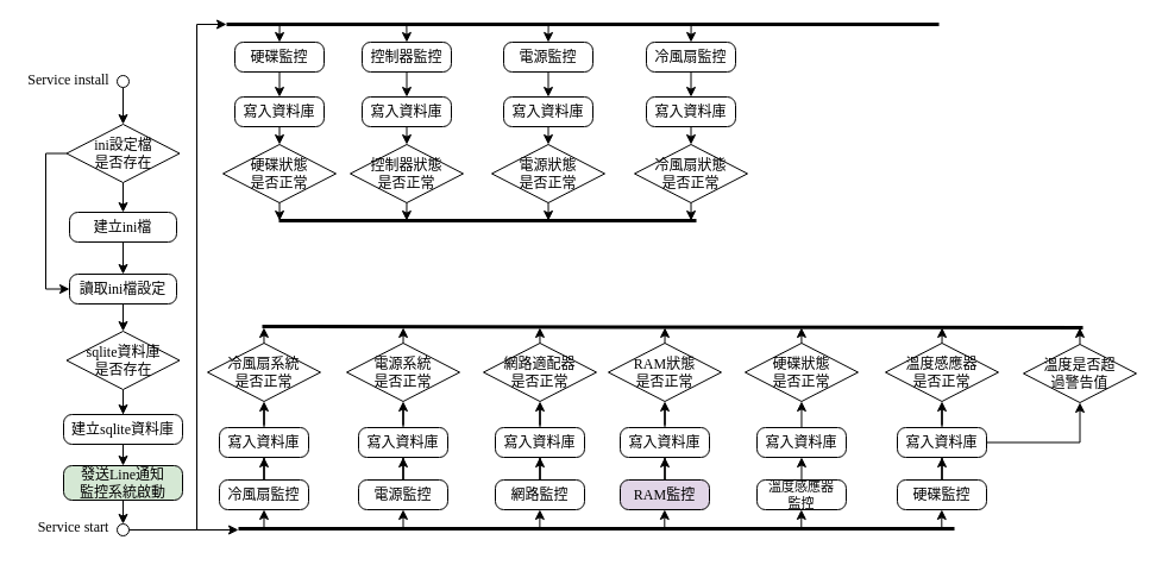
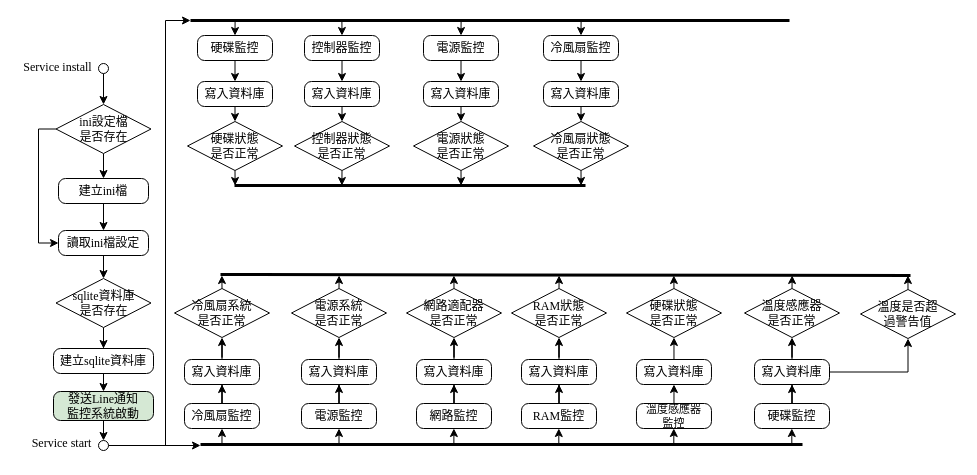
- <mxCell id="46" value="&lt;font face=&quot;DFKai-SB&quot;&gt;RAM監控&lt;/font&gt;" style="rounded=1;whiteSpace=wrap;html=1;absoluteArcSize=1;arcSize=14;strokeWidth=1;fontSize=12;verticalAlign=middle;fillColor=#e1d5e7;" vertex="1" parent="1"><mxGeometry x="521" y="403" width="75" height="25" as="geometry" /></mxCell>
+ <mxCell id="46" value="&lt;font face=&quot;DFKai-SB&quot;&gt;RAM監控&lt;/font&gt;" style="rounded=1;whiteSpace=wrap;html=1;absoluteArcSize=1;arcSize=14;strokeWidth=1;fontSize=12;verticalAlign=middle;" vertex="1" parent="1"><mxGeometry x="521" y="403" width="75" height="25" as="geometry" /></mxCell>
